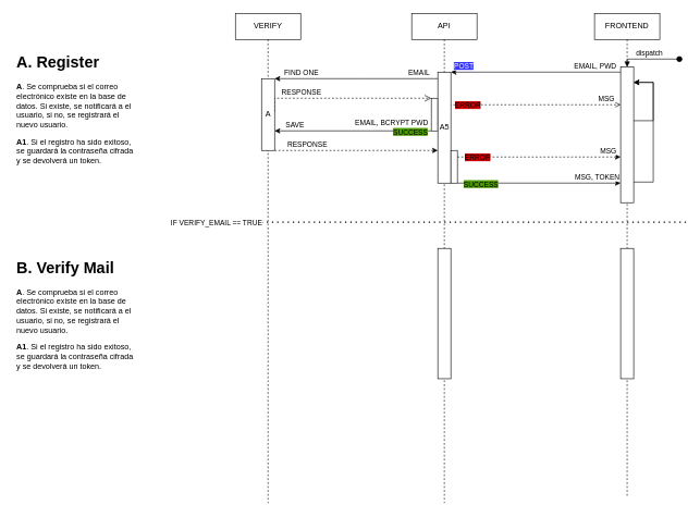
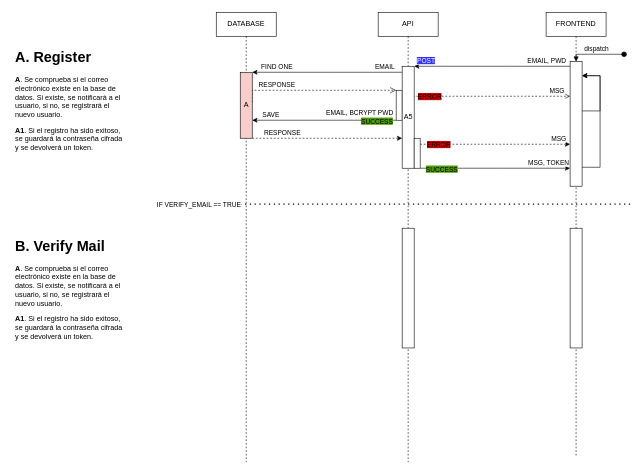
- <mxCell id="40" value="VERIFY" style="shape=umlLifeline;perimeter=lifelinePerimeter;whiteSpace=wrap;html=1;container=0;dropTarget=0;collapsible=0;recursiveResize=0;outlineConnect=0;portConstraint=eastwest;newEdgeStyle={&quot;edgeStyle&quot;:&quot;elbowEdgeStyle&quot;,&quot;elbow&quot;:&quot;vertical&quot;,&quot;curved&quot;:0,&quot;rounded&quot;:0};" parent="39" vertex="1"><mxGeometry width="100" height="750" as="geometry" /></mxCell>
+ <mxCell id="40" value="DATABASE" style="shape=umlLifeline;perimeter=lifelinePerimeter;whiteSpace=wrap;html=1;container=0;dropTarget=0;collapsible=0;recursiveResize=0;outlineConnect=0;portConstraint=eastwest;newEdgeStyle={&quot;edgeStyle&quot;:&quot;elbowEdgeStyle&quot;,&quot;elbow&quot;:&quot;vertical&quot;,&quot;curved&quot;:0,&quot;rounded&quot;:0};" parent="39" vertex="1"><mxGeometry width="100" height="750" as="geometry" /></mxCell>
- <mxCell id="41" value="A" style="html=1;points=[];perimeter=orthogonalPerimeter;outlineConnect=0;targetShapes=umlLifeline;portConstraint=eastwest;newEdgeStyle={&quot;edgeStyle&quot;:&quot;elbowEdgeStyle&quot;,&quot;elbow&quot;:&quot;vertical&quot;,&quot;curved&quot;:0,&quot;rounded&quot;:0};" parent="40" vertex="1"><mxGeometry x="40" y="100" width="20" height="110" as="geometry" /></mxCell>
+ <mxCell id="41" value="A" style="html=1;points=[];perimeter=orthogonalPerimeter;outlineConnect=0;targetShapes=umlLifeline;portConstraint=eastwest;newEdgeStyle={&quot;edgeStyle&quot;:&quot;elbowEdgeStyle&quot;,&quot;elbow&quot;:&quot;vertical&quot;,&quot;curved&quot;:0,&quot;rounded&quot;:0};fillColor=#f8cecc;" parent="40" vertex="1"><mxGeometry x="40" y="100" width="20" height="110" as="geometry" /></mxCell>
